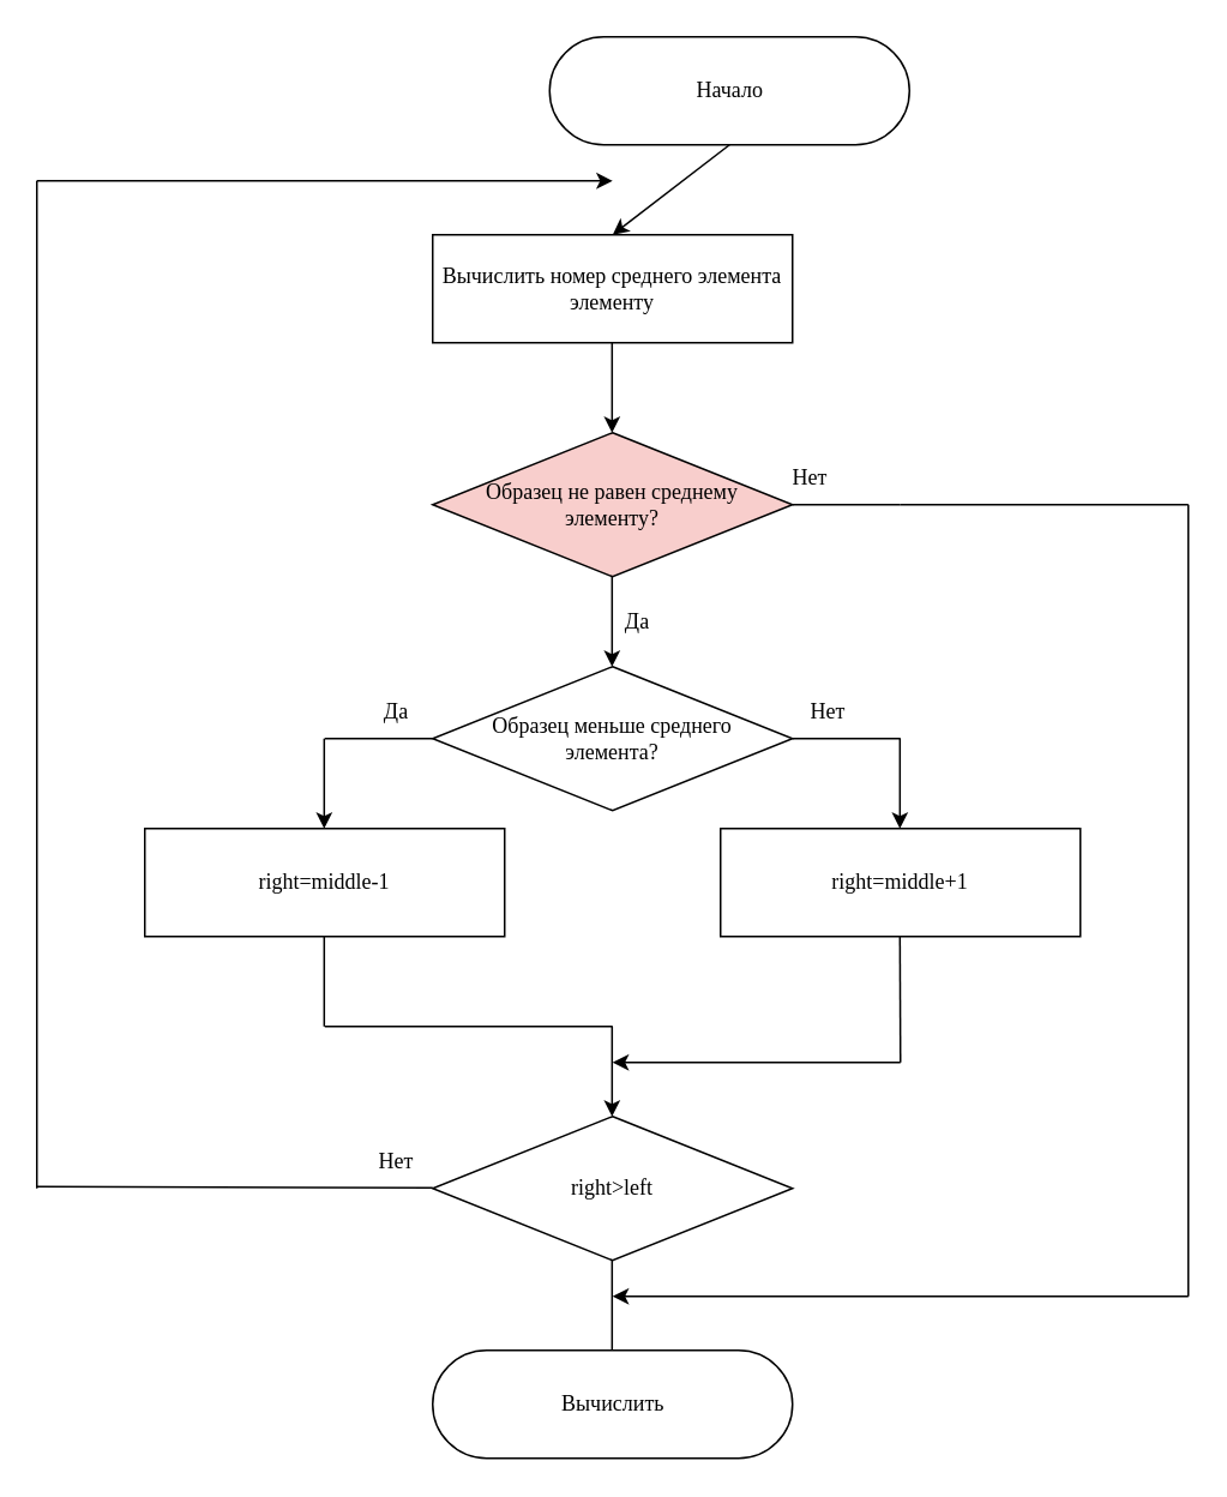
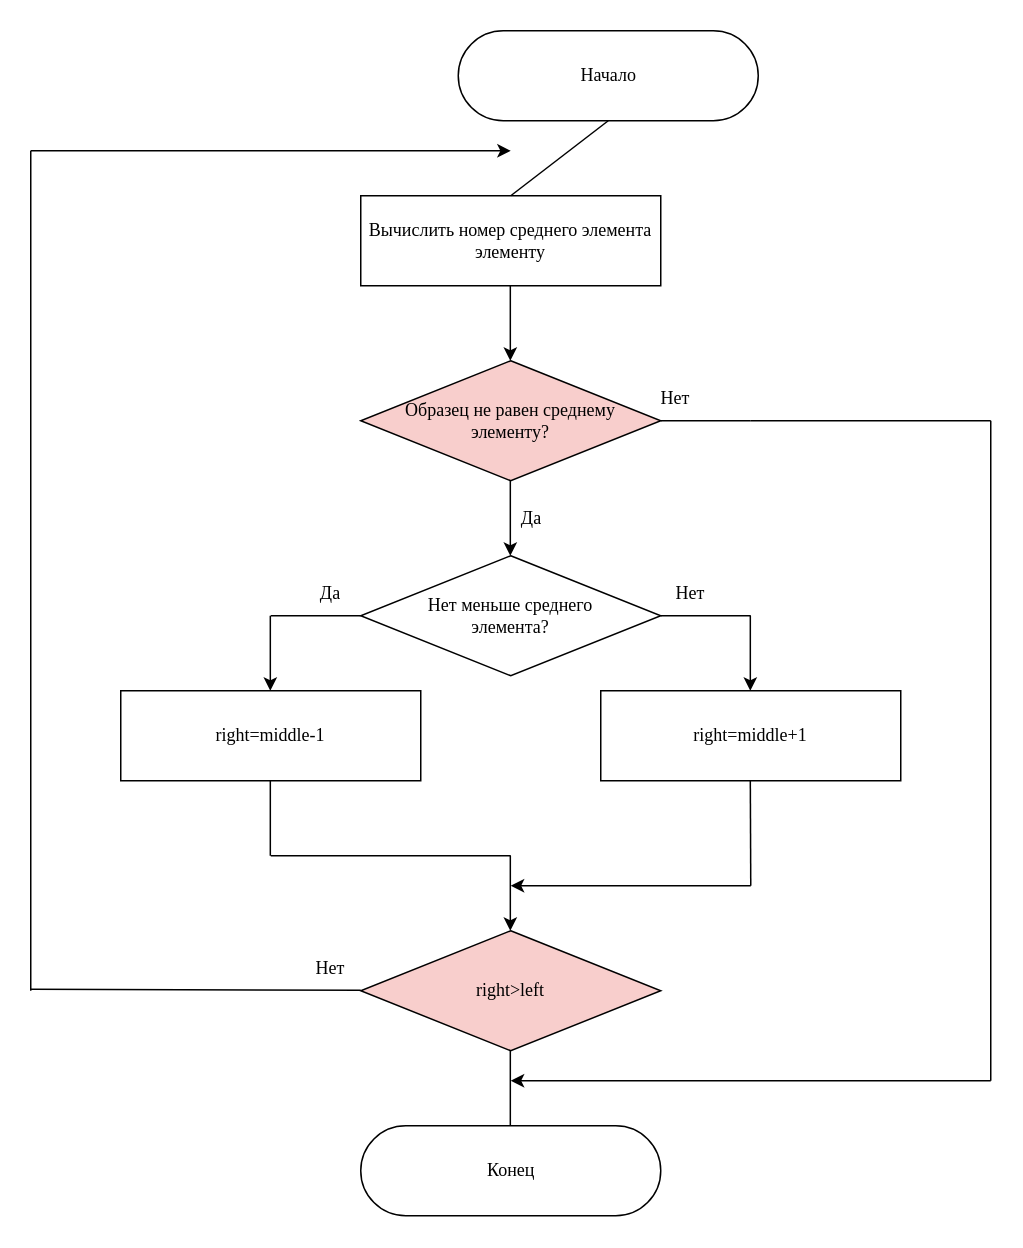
- <mxCell id="26" value="" style="endArrow=classic;html=1;rounded=0;fontFamily=Times New Roman;exitX=0.5;exitY=0.5;exitDx=0;exitDy=30;exitPerimeter=0;entryX=0.5;entryY=0;entryDx=0;entryDy=0;" parent="1" source="2" target="3" edge="1"><mxGeometry width="50" height="50" relative="1" as="geometry"><mxPoint x="340" y="140" as="sourcePoint" /><mxPoint x="340" y="90" as="targetPoint" /></mxGeometry></mxCell>
+ <mxCell id="26" value="" style="endArrow=none;html=1;rounded=0;fontFamily=Times New Roman;exitX=0.5;exitY=0.5;exitDx=0;exitDy=30;exitPerimeter=0;entryX=0.5;entryY=0;entryDx=0;entryDy=0;" parent="1" source="2" target="3" edge="1"><mxGeometry width="50" height="50" relative="1" as="geometry"><mxPoint x="340" y="140" as="sourcePoint" /><mxPoint x="340" y="90" as="targetPoint" /></mxGeometry></mxCell>
- <mxCell id="9" value="Образец меньше среднего &lt;br&gt;элемента?" style="rhombus;whiteSpace=wrap;html=1;fontFamily=Times New Roman;" parent="1" vertex="1"><mxGeometry x="240" y="370" width="200" height="80" as="geometry" /></mxCell>
+ <mxCell id="9" value="Нет меньше среднего &lt;br&gt;элемента?" style="rhombus;whiteSpace=wrap;html=1;fontFamily=Times New Roman;" parent="1" vertex="1"><mxGeometry x="240" y="370" width="200" height="80" as="geometry" /></mxCell>
- <mxCell id="19" value="right&amp;gt;left" style="rhombus;whiteSpace=wrap;html=1;fontFamily=Times New Roman;" parent="1" vertex="1"><mxGeometry x="240" y="620" width="200" height="80" as="geometry" /></mxCell>
+ <mxCell id="19" value="right&amp;gt;left" style="rhombus;whiteSpace=wrap;html=1;fontFamily=Times New Roman;fillColor=#f8cecc;" parent="1" vertex="1"><mxGeometry x="240" y="620" width="200" height="80" as="geometry" /></mxCell>
- <mxCell id="23" value="&lt;font face=&quot;Times New Roman&quot;&gt;Вычислить&lt;/font&gt;" style="html=1;dashed=0;whitespace=wrap;shape=mxgraph.dfd.start" parent="1" vertex="1"><mxGeometry x="240" y="750" width="200" height="60" as="geometry" /></mxCell>
+ <mxCell id="23" value="&lt;font face=&quot;Times New Roman&quot;&gt;Конец&lt;/font&gt;" style="html=1;dashed=0;whitespace=wrap;shape=mxgraph.dfd.start" parent="1" vertex="1"><mxGeometry x="240" y="750" width="200" height="60" as="geometry" /></mxCell>
